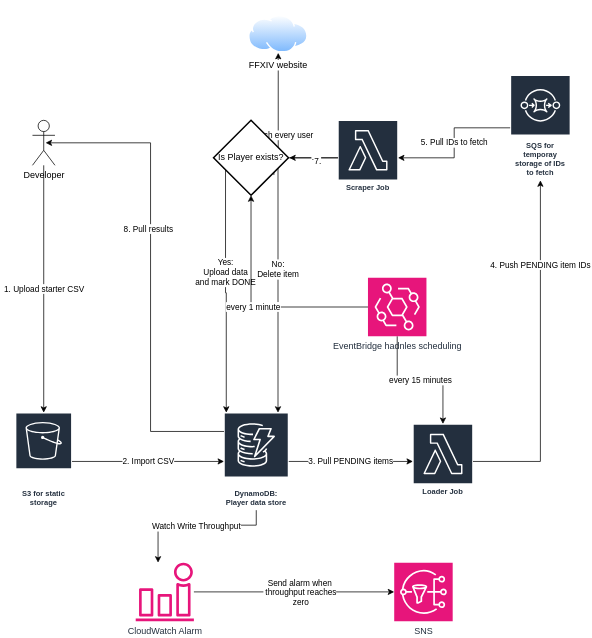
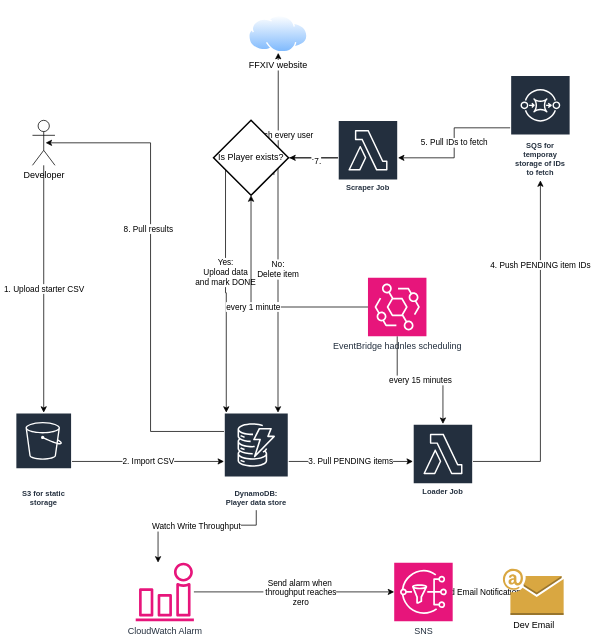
+ <mxCell id="23" value="Send Email Notification" style="edgeStyle=orthogonalEdgeStyle;rounded=0;orthogonalLoop=1;jettySize=auto;html=1;" edge="1" parent="1" source="24" target="25"><mxGeometry relative="1" as="geometry" /></mxCell>
+ <mxCell id="25" value="Dev Email" style="outlineConnect=0;dashed=0;verticalLabelPosition=bottom;verticalAlign=top;align=center;html=1;shape=mxgraph.aws3.email;fillColor=#D9A741;gradientColor=none;" vertex="1" parent="1"><mxGeometry x="670" y="758.25" width="81" height="61.5" as="geometry" /></mxCell>
